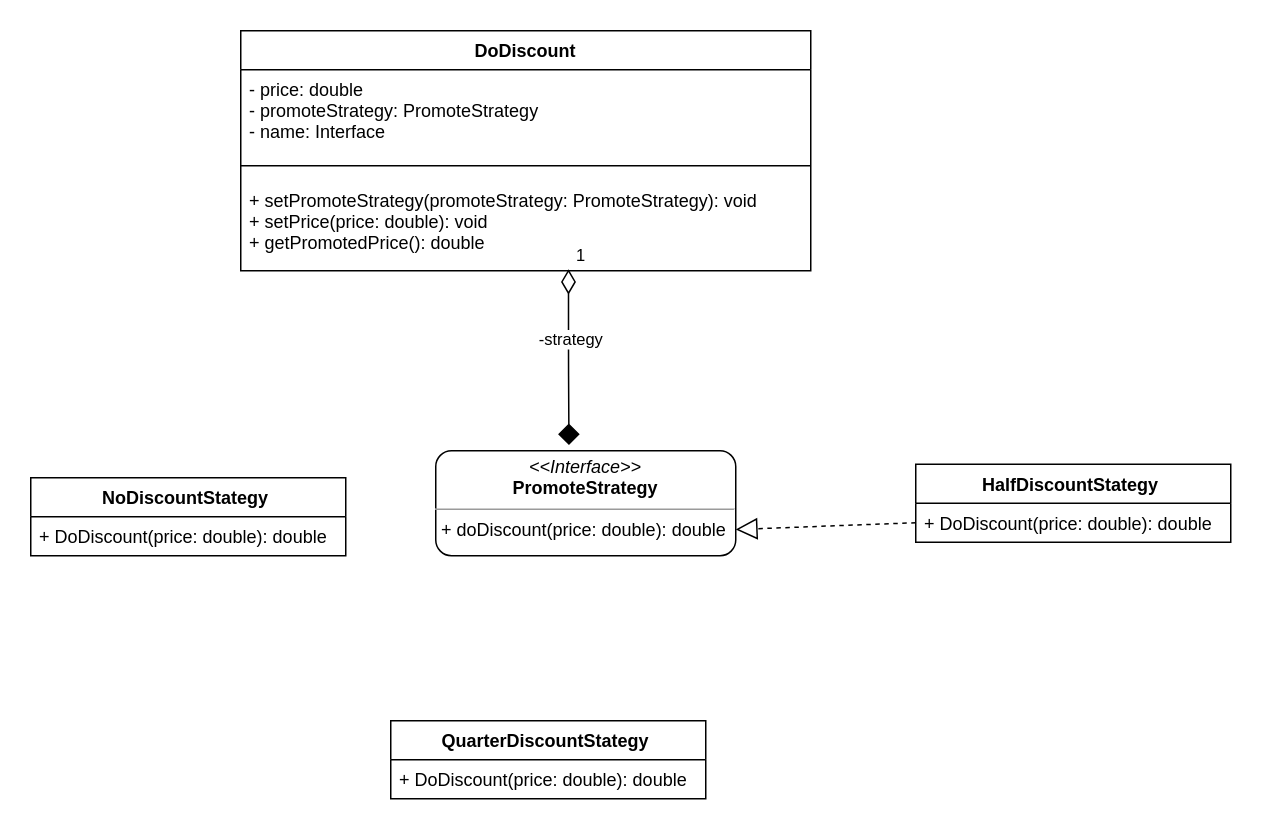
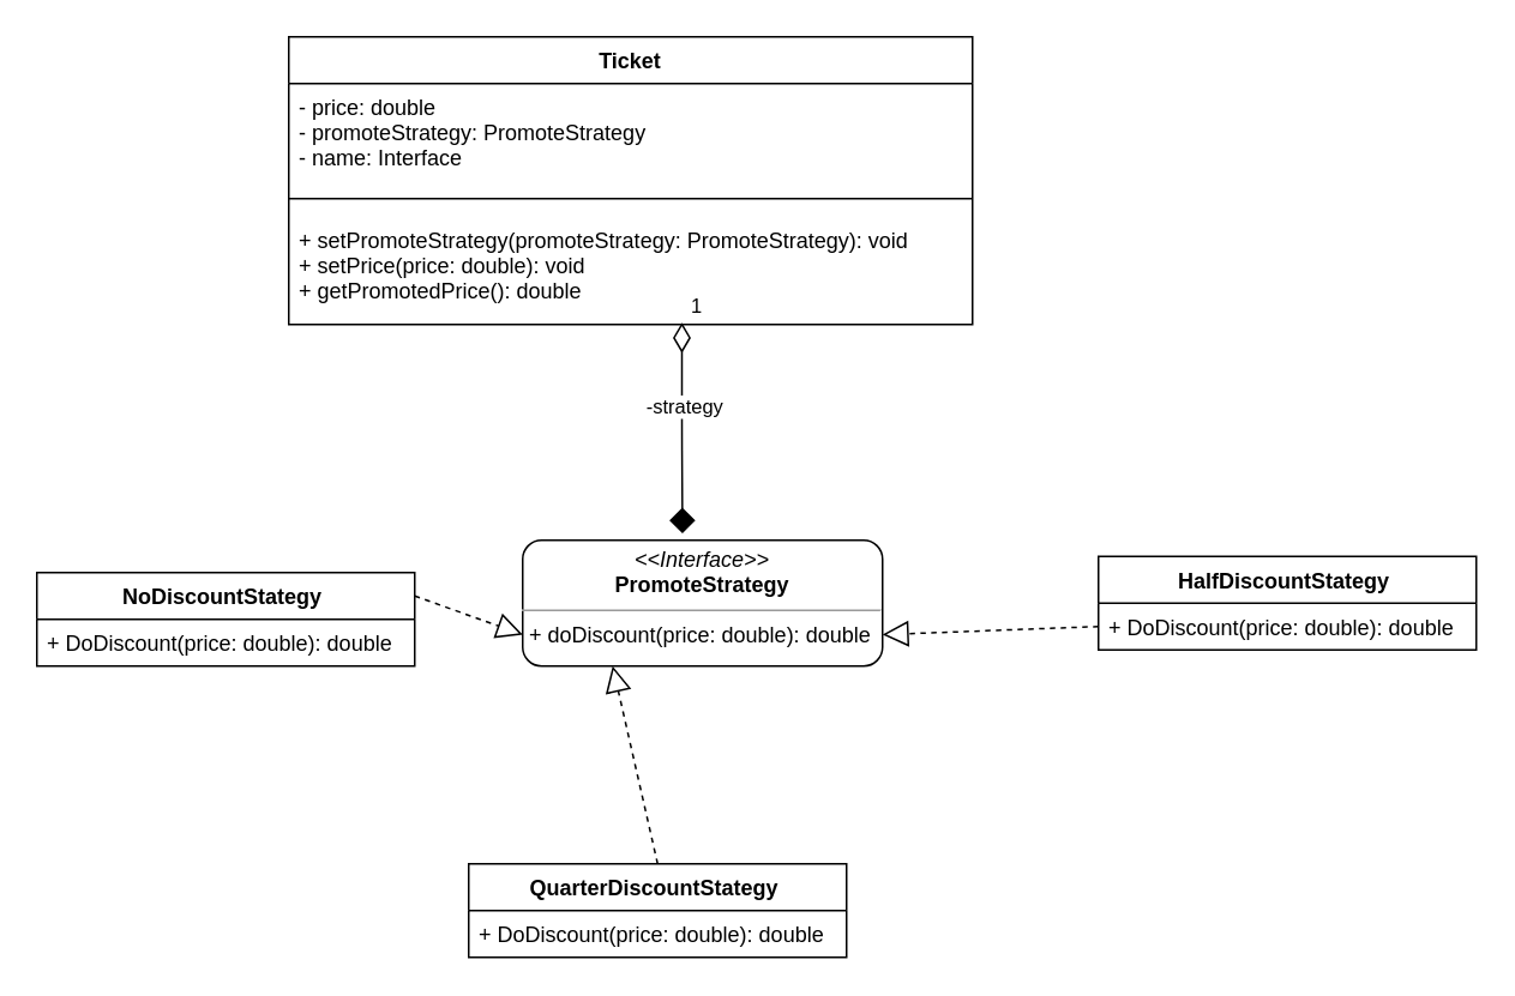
- <mxCell id="2" value="DoDiscount&#10;" style="swimlane;fontStyle=1;align=center;verticalAlign=top;childLayout=stackLayout;horizontal=1;startSize=26;horizontalStack=0;resizeParent=1;resizeParentMax=0;resizeLast=0;collapsible=1;marginBottom=0;" vertex="1" parent="1"><mxGeometry x="160" y="20" width="380" height="160" as="geometry" /></mxCell>
+ <mxCell id="2" value="Ticket&#10;" style="swimlane;fontStyle=1;align=center;verticalAlign=top;childLayout=stackLayout;horizontal=1;startSize=26;horizontalStack=0;resizeParent=1;resizeParentMax=0;resizeLast=0;collapsible=1;marginBottom=0;" vertex="1" parent="1"><mxGeometry x="160" y="20" width="380" height="160" as="geometry" /></mxCell>
+ <mxCell id="11" value="" style="endArrow=block;dashed=1;endFill=0;endSize=12;html=1;entryX=0;entryY=0.75;entryDx=0;entryDy=0;exitX=1;exitY=0.25;exitDx=0;exitDy=0;" edge="1" parent="1" source="9" target="6"><mxGeometry width="160" relative="1" as="geometry"><mxPoint x="160" y="329" as="sourcePoint" /><mxPoint x="270" y="360" as="targetPoint" /></mxGeometry></mxCell>
+ <mxCell id="12" value="" style="endArrow=block;dashed=1;endFill=0;endSize=12;html=1;entryX=0.25;entryY=1;entryDx=0;entryDy=0;exitX=0.5;exitY=0;exitDx=0;exitDy=0;" edge="1" parent="1" source="14" target="6"><mxGeometry width="160" relative="1" as="geometry"><mxPoint x="335" y="480" as="sourcePoint" /><mxPoint x="455" y="457" as="targetPoint" /></mxGeometry></mxCell>
